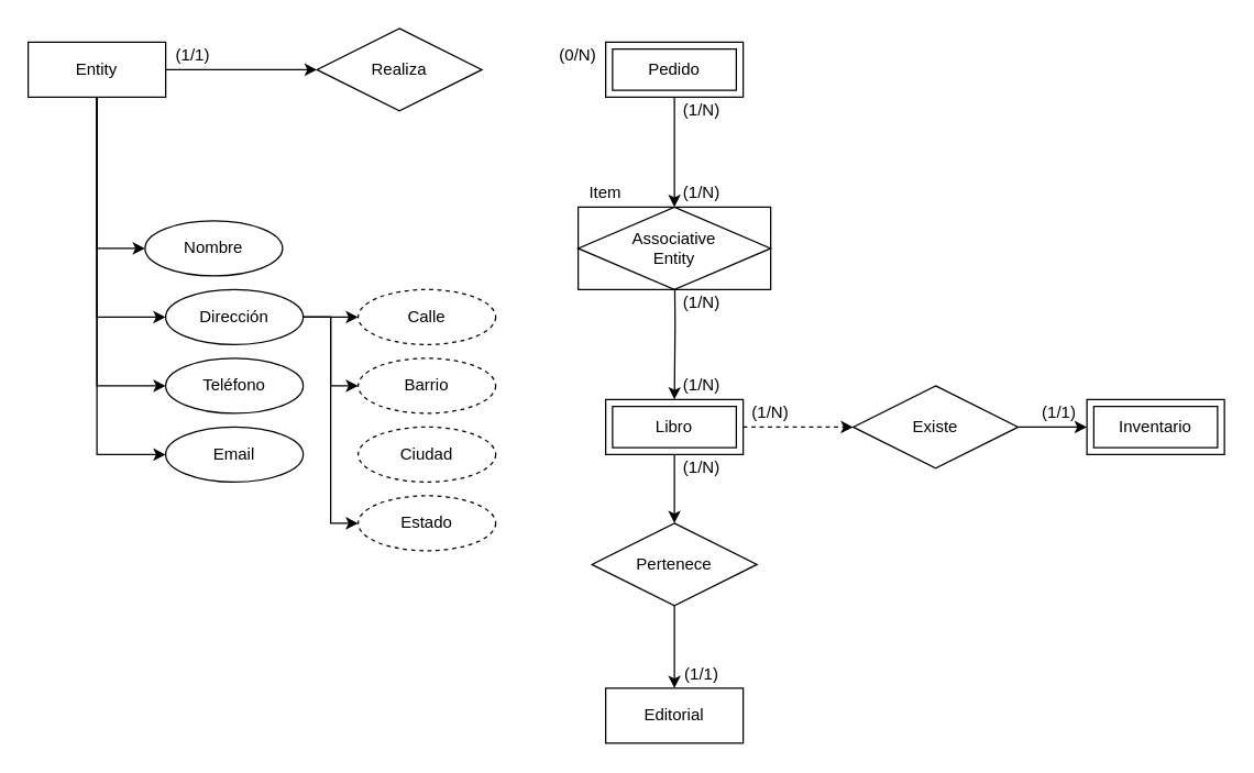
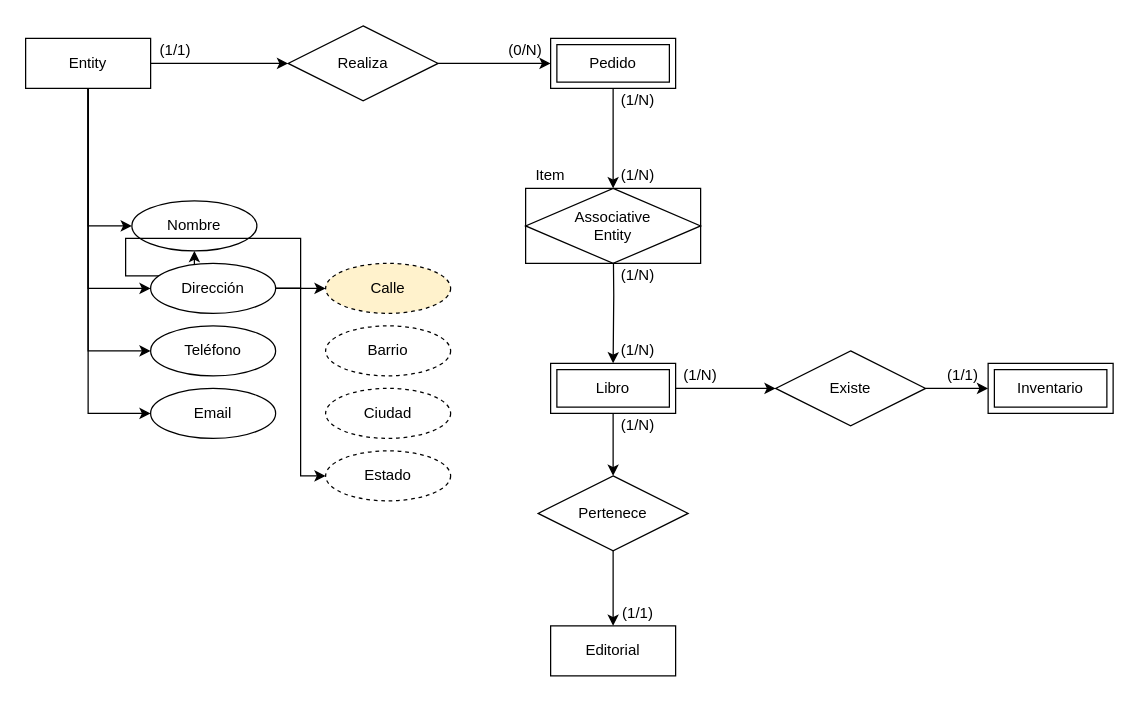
+ <mxCell id="15" style="edgeStyle=orthogonalEdgeStyle;rounded=0;orthogonalLoop=1;jettySize=auto;html=1;exitX=1;exitY=0.5;exitDx=0;exitDy=0;entryX=0;entryY=0.5;entryDx=0;entryDy=0;" parent="1" source="16" target="9" edge="1"><mxGeometry relative="1" as="geometry" /></mxCell>
- <mxCell id="41" value="Calle" style="ellipse;whiteSpace=wrap;html=1;align=center;dashed=1;" vertex="1" parent="1"><mxGeometry x="260" y="210" width="100" height="40" as="geometry" /></mxCell>
+ <mxCell id="41" value="Calle" style="ellipse;whiteSpace=wrap;html=1;align=center;dashed=1;fillColor=#fff2cc;" vertex="1" parent="1"><mxGeometry x="260" y="210" width="100" height="40" as="geometry" /></mxCell>
- <mxCell id="36" style="edgeStyle=orthogonalEdgeStyle;rounded=0;orthogonalLoop=1;jettySize=auto;html=1;exitX=1;exitY=0.5;exitDx=0;exitDy=0;entryX=0;entryY=0.5;entryDx=0;entryDy=0;" edge="1" parent="1" source="38" target="42"><mxGeometry relative="1" as="geometry" /></mxCell>
+ <mxCell id="36" style="edgeStyle=orthogonalEdgeStyle;rounded=0;orthogonalLoop=1;jettySize=auto;html=1;exitX=1;exitY=0.5;exitDx=0;exitDy=0;" edge="1" parent="1" source="38" target="34"><mxGeometry relative="1" as="geometry" /></mxCell>
- <mxCell id="13" style="edgeStyle=orthogonalEdgeStyle;rounded=0;orthogonalLoop=1;jettySize=auto;html=1;exitX=1;exitY=0.5;exitDx=0;exitDy=0;entryX=0;entryY=0.5;entryDx=0;entryDy=0;dashed=1;" parent="1" source="14" target="29" edge="1"><mxGeometry relative="1" as="geometry" /></mxCell>
+ <mxCell id="13" style="edgeStyle=orthogonalEdgeStyle;rounded=0;orthogonalLoop=1;jettySize=auto;html=1;exitX=1;exitY=0.5;exitDx=0;exitDy=0;entryX=0;entryY=0.5;entryDx=0;entryDy=0;" parent="1" source="14" target="29" edge="1"><mxGeometry relative="1" as="geometry" /></mxCell>
